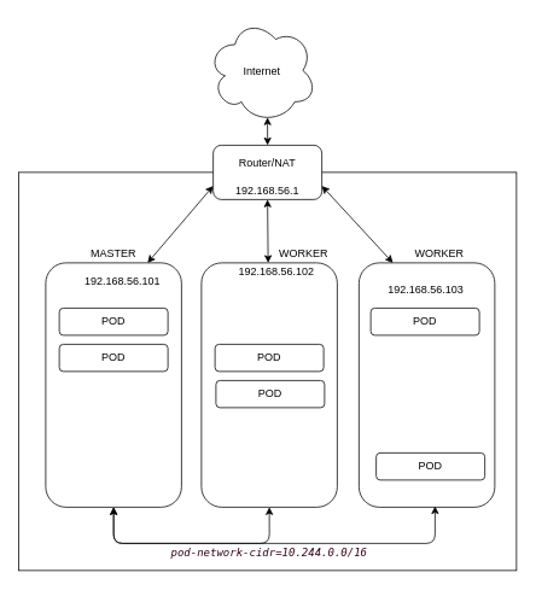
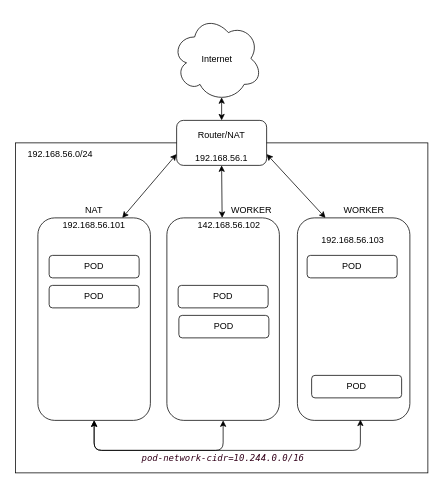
+ <mxCell id="5" value="192.168.56.0/24" style="text;html=1;strokeColor=none;fillColor=none;align=center;verticalAlign=middle;whiteSpace=wrap;rounded=0;" parent="1" vertex="1"><mxGeometry x="20" y="190" width="120" height="30" as="geometry" /></mxCell>
- <mxCell id="16" value="MASTER" style="text;html=1;strokeColor=none;fillColor=none;align=center;verticalAlign=middle;whiteSpace=wrap;rounded=0;" parent="1" vertex="1"><mxGeometry x="105" y="270" width="40" height="20" as="geometry" /></mxCell>
+ <mxCell id="16" value="NAT" style="text;html=1;strokeColor=none;fillColor=none;align=center;verticalAlign=middle;whiteSpace=wrap;rounded=0;" parent="1" vertex="1"><mxGeometry x="105" y="270" width="40" height="20" as="geometry" /></mxCell>
- <mxCell id="14" value="192.168.56.102" style="text;html=1;strokeColor=none;fillColor=none;align=center;verticalAlign=middle;whiteSpace=wrap;rounded=0;" parent="1" vertex="1"><mxGeometry x="255" y="290" width="100" height="20" as="geometry" /></mxCell>
+ <mxCell id="14" value="142.168.56.102" style="text;html=1;strokeColor=none;fillColor=none;align=center;verticalAlign=middle;whiteSpace=wrap;rounded=0;" parent="1" vertex="1"><mxGeometry x="255" y="290" width="100" height="20" as="geometry" /></mxCell>
- <mxCell id="13" value="192.168.56.101" style="text;html=1;strokeColor=none;fillColor=none;align=center;verticalAlign=middle;whiteSpace=wrap;rounded=0;" parent="1" vertex="1"><mxGeometry x="85" y="300" width="100" height="20" as="geometry" /></mxCell>
+ <mxCell id="13" value="192.168.56.101" style="text;html=1;strokeColor=none;fillColor=none;align=center;verticalAlign=middle;whiteSpace=wrap;rounded=0;" parent="1" vertex="1"><mxGeometry x="75" y="290" width="100" height="20" as="geometry" /></mxCell>
